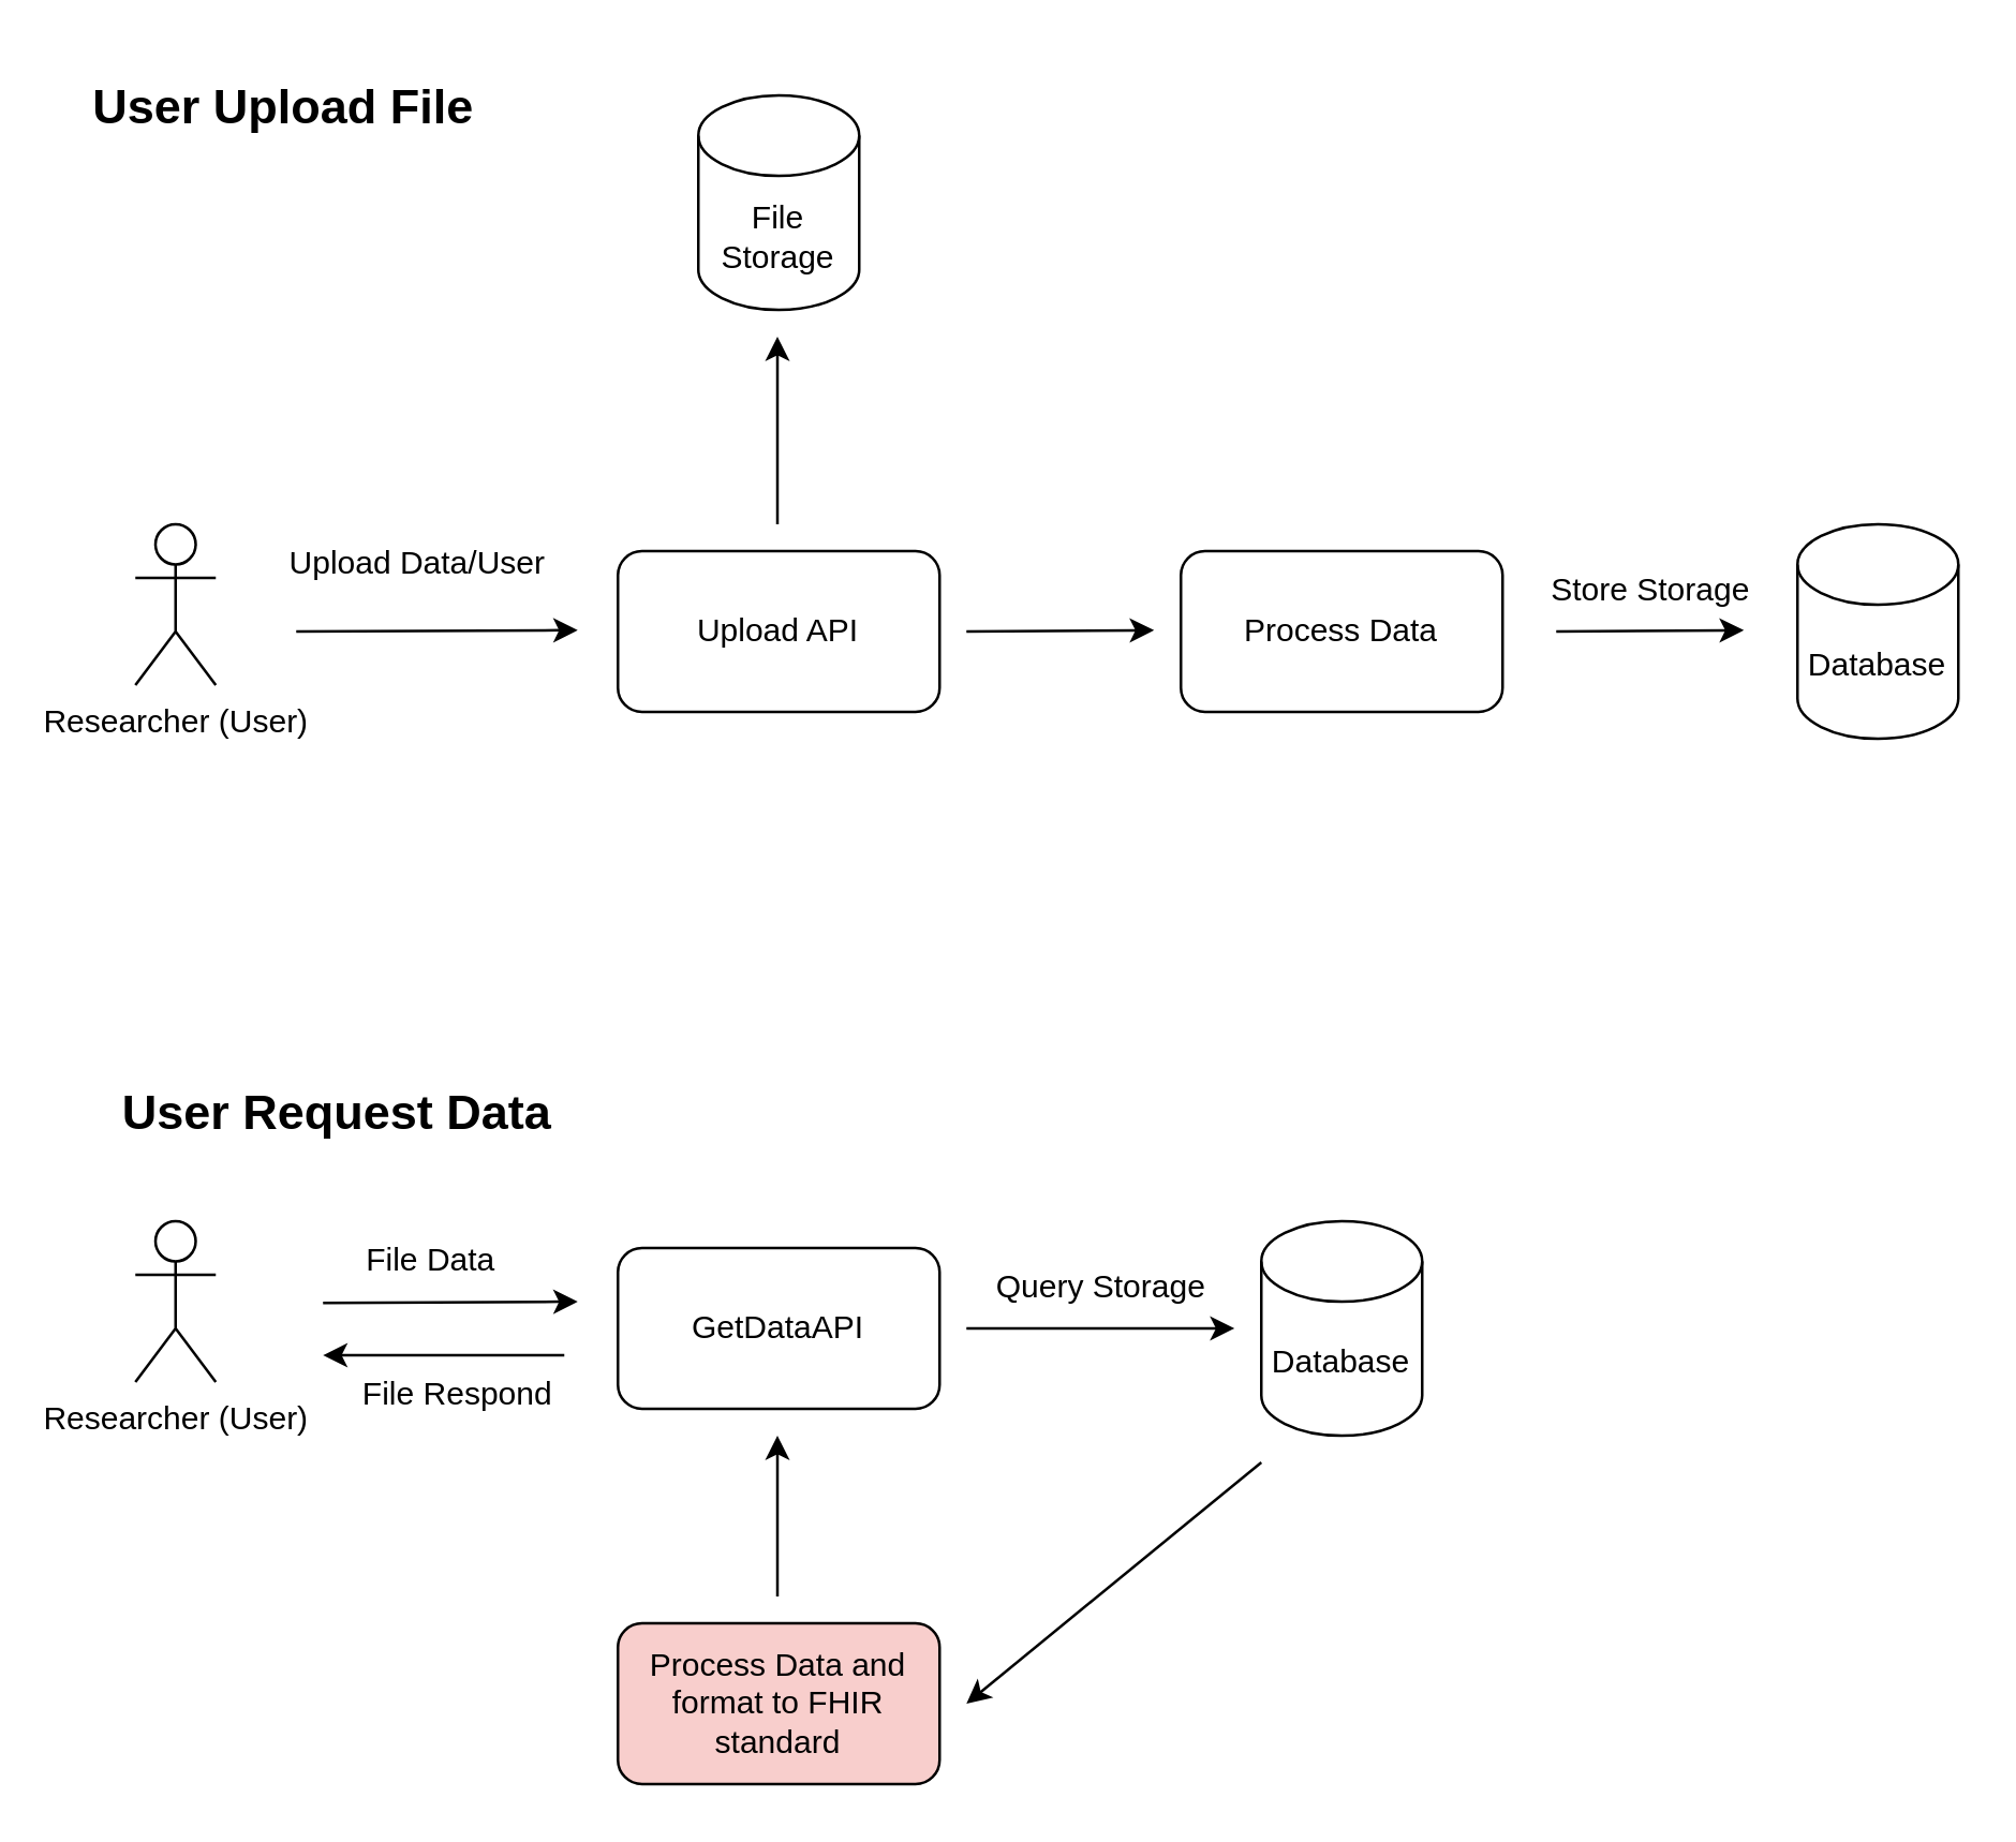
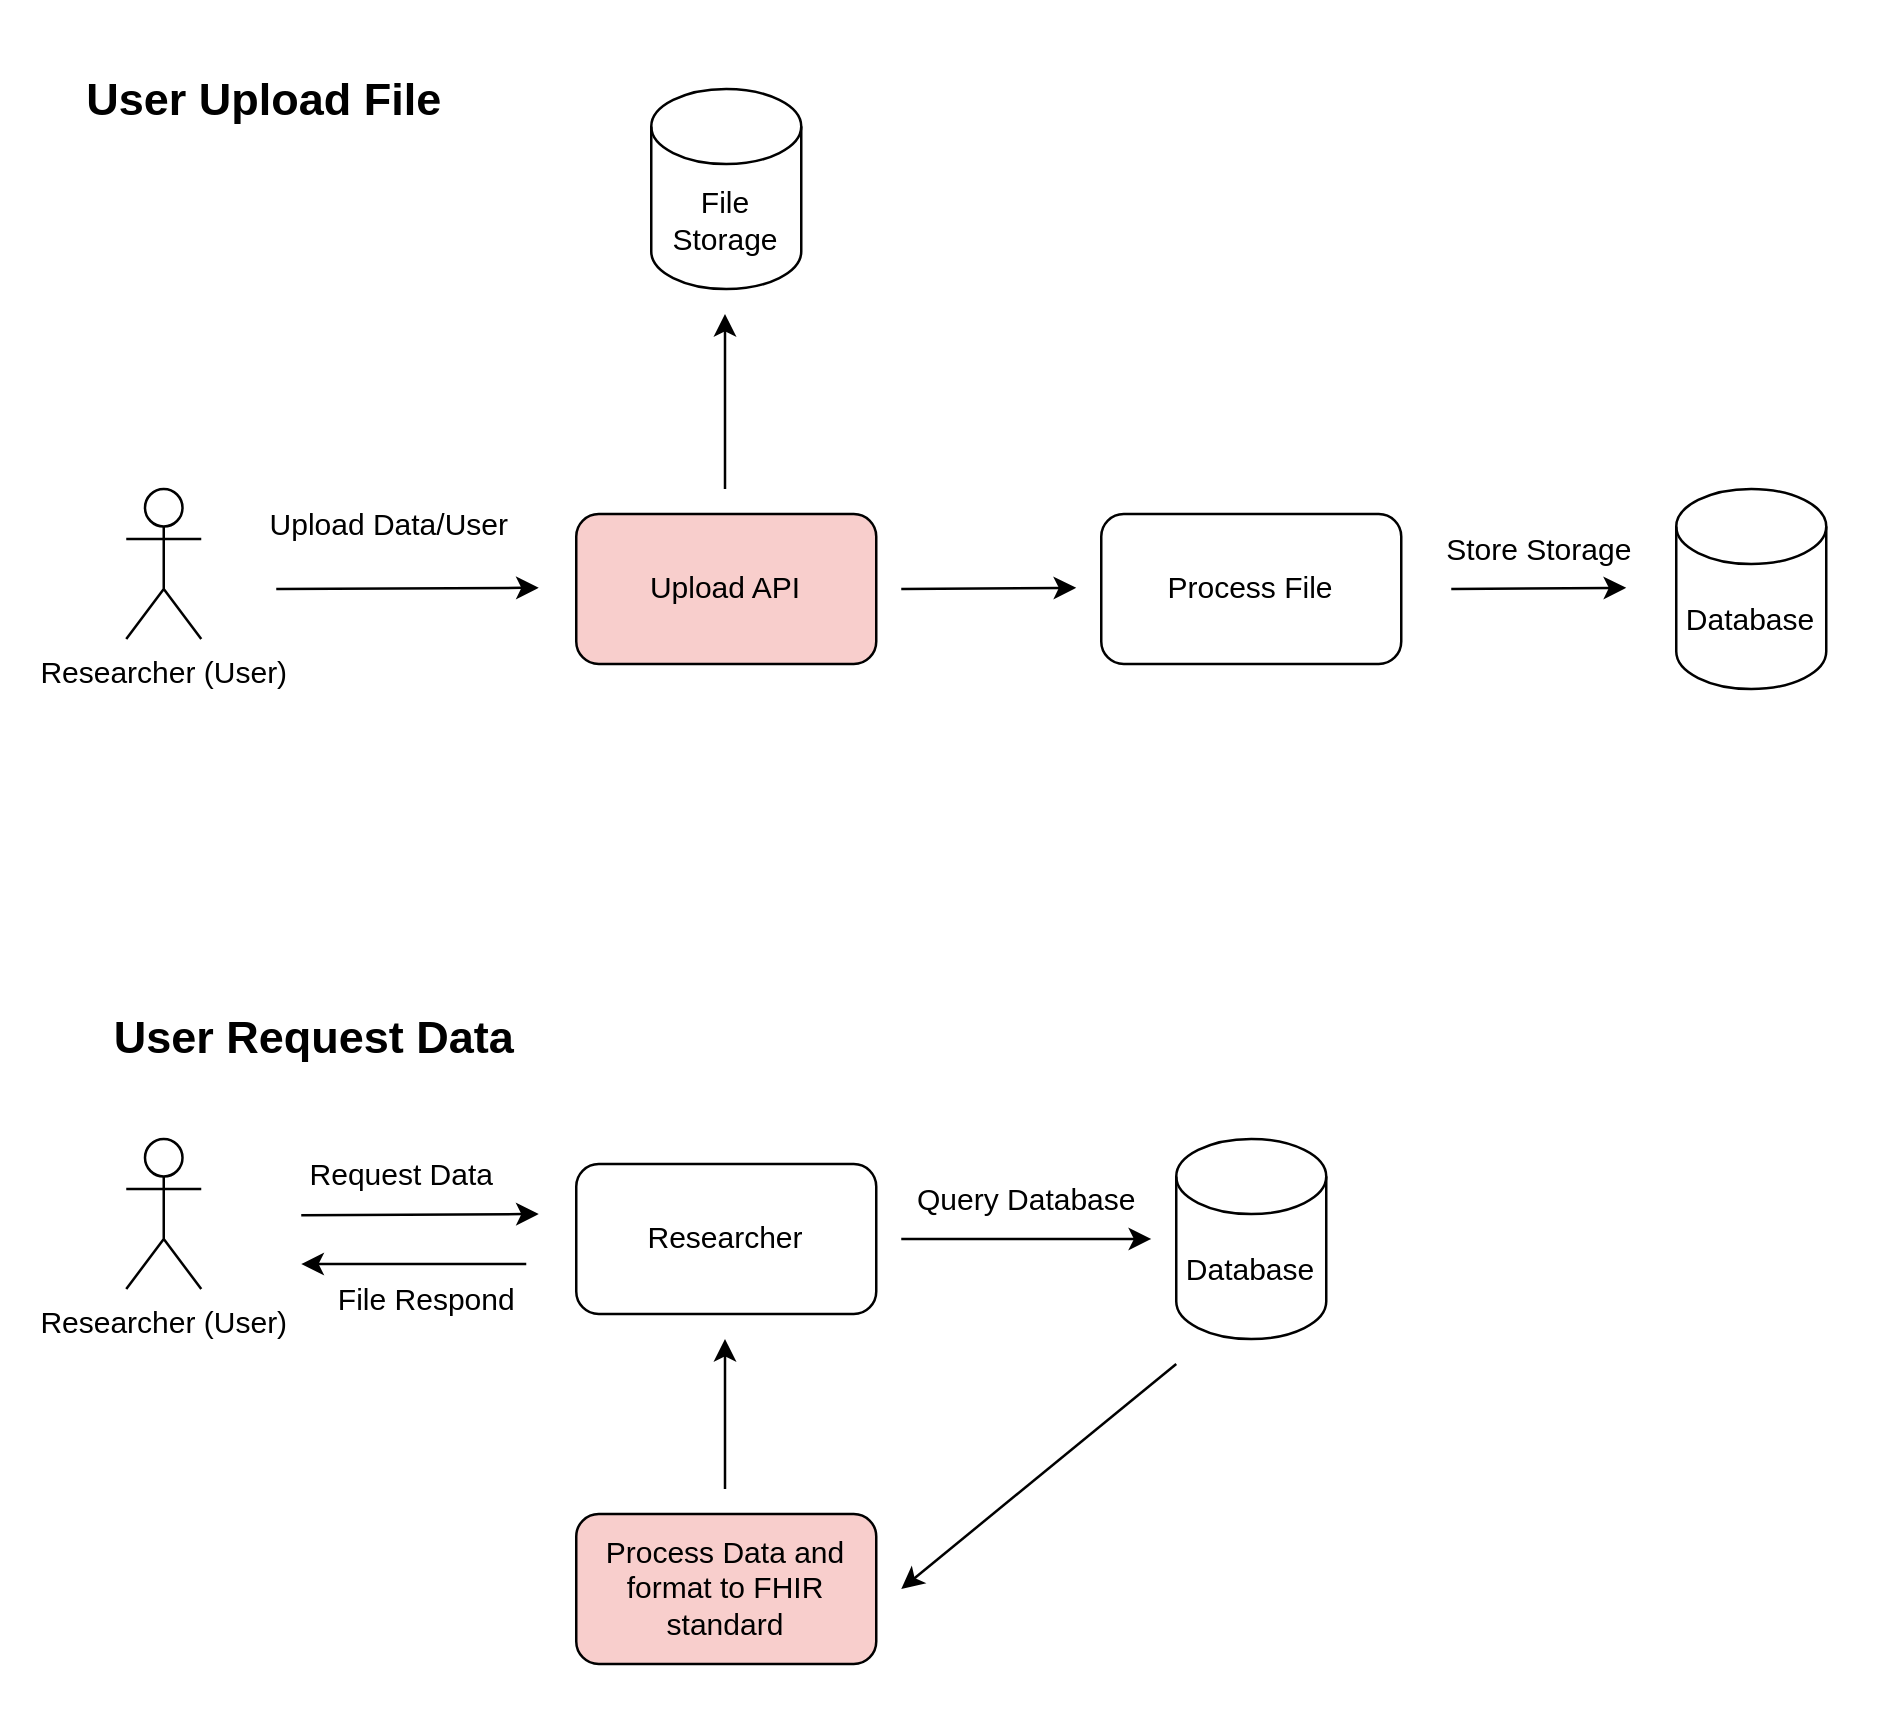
- <mxCell id="7" value="Upload API" style="rounded=1;whiteSpace=wrap;html=1;" parent="1" vertex="1"><mxGeometry x="230" y="205" width="120" height="60" as="geometry" /></mxCell>
+ <mxCell id="7" value="Upload API" style="rounded=1;whiteSpace=wrap;html=1;fillColor=#f8cecc;" parent="1" vertex="1"><mxGeometry x="230" y="205" width="120" height="60" as="geometry" /></mxCell>
- <mxCell id="8" value="Process Data" style="rounded=1;whiteSpace=wrap;html=1;" parent="1" vertex="1"><mxGeometry x="440" y="205" width="120" height="60" as="geometry" /></mxCell>
+ <mxCell id="8" value="Process File" style="rounded=1;whiteSpace=wrap;html=1;" parent="1" vertex="1"><mxGeometry x="440" y="205" width="120" height="60" as="geometry" /></mxCell>
- <mxCell id="14" value="File Data" style="text;html=1;align=center;verticalAlign=middle;resizable=0;points=[];autosize=1;strokeColor=none;fillColor=none;" parent="1" vertex="1"><mxGeometry x="110" y="455" width="100" height="30" as="geometry" /></mxCell>
+ <mxCell id="14" value="Request Data" style="text;html=1;align=center;verticalAlign=middle;resizable=0;points=[];autosize=1;strokeColor=none;fillColor=none;" parent="1" vertex="1"><mxGeometry x="110" y="455" width="100" height="30" as="geometry" /></mxCell>
- <mxCell id="23" value="Query Storage" style="text;html=1;align=center;verticalAlign=middle;resizable=0;points=[];autosize=1;strokeColor=none;fillColor=none;" parent="1" vertex="1"><mxGeometry x="355" y="465" width="110" height="30" as="geometry" /></mxCell>
+ <mxCell id="23" value="Query Database" style="text;html=1;align=center;verticalAlign=middle;resizable=0;points=[];autosize=1;strokeColor=none;fillColor=none;" parent="1" vertex="1"><mxGeometry x="355" y="465" width="110" height="30" as="geometry" /></mxCell>
- <mxCell id="15" value="GetDataAPI" style="rounded=1;whiteSpace=wrap;html=1;" parent="1" vertex="1"><mxGeometry x="230" y="465" width="120" height="60" as="geometry" /></mxCell>
+ <mxCell id="15" value="Researcher" style="rounded=1;whiteSpace=wrap;html=1;" parent="1" vertex="1"><mxGeometry x="230" y="465" width="120" height="60" as="geometry" /></mxCell>
